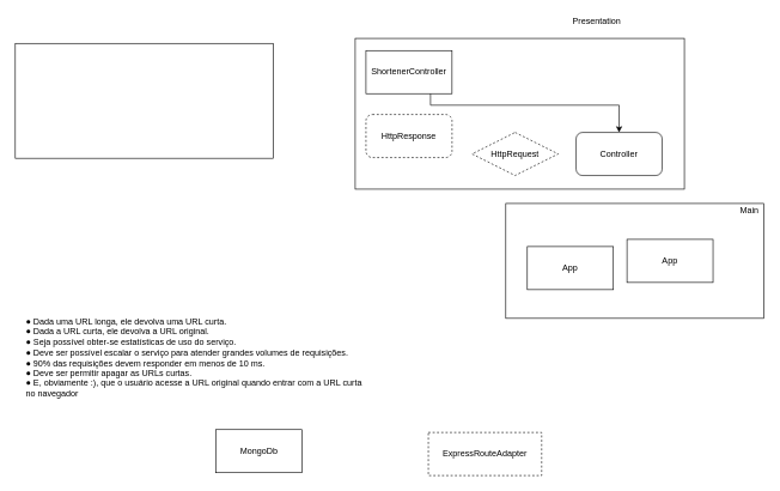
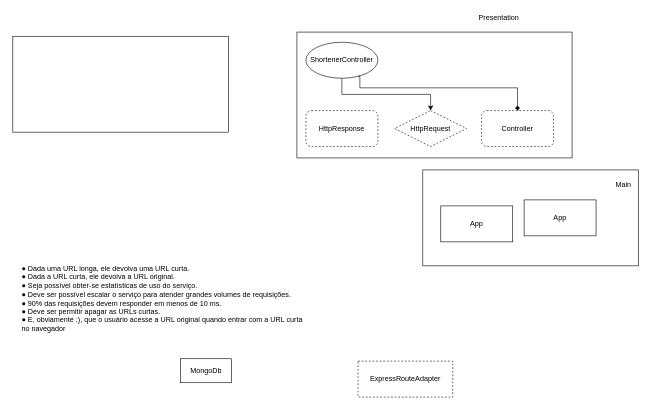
- <mxCell id="13" value="ShortenerController" style="rounded=0;whiteSpace=wrap;html=1;glass=0;strokeColor=#000000;fillColor=none;" vertex="1" parent="1"><mxGeometry x="509" y="70" width="120" height="60" as="geometry" /></mxCell>
+ <mxCell id="13" value="ShortenerController" style="ellipse;whiteSpace=wrap;html=1;glass=0;strokeColor=#000000;fillColor=none;" vertex="1" parent="1"><mxGeometry x="509" y="70" width="120" height="60" as="geometry" /></mxCell>
+ <mxCell id="11" style="edgeStyle=orthogonalEdgeStyle;rounded=0;orthogonalLoop=1;jettySize=auto;html=1;exitX=0.5;exitY=1;exitDx=0;exitDy=0;entryX=0.5;entryY=0;entryDx=0;entryDy=0;" edge="1" parent="1" source="13" target="15"><mxGeometry relative="1" as="geometry" /></mxCell>
- <mxCell id="12" style="edgeStyle=orthogonalEdgeStyle;rounded=0;orthogonalLoop=1;jettySize=auto;html=1;exitX=0.75;exitY=1;exitDx=0;exitDy=0;entryX=0.5;entryY=0;entryDx=0;entryDy=0;" edge="1" parent="1" source="13" target="16"><mxGeometry relative="1" as="geometry"><Array as="points"><mxPoint x="599" y="146" /><mxPoint x="862" y="146" /></Array></mxGeometry></mxCell>
+ <mxCell id="12" style="edgeStyle=orthogonalEdgeStyle;rounded=0;orthogonalLoop=1;jettySize=auto;html=1;exitX=0.75;exitY=1;exitDx=0;exitDy=0;entryX=0.5;entryY=0;entryDx=0;entryDy=0;endArrow=diamond;" edge="1" parent="1" source="13" target="16"><mxGeometry relative="1" as="geometry"><Array as="points"><mxPoint x="599" y="146" /><mxPoint x="862" y="146" /></Array></mxGeometry></mxCell>
- <mxCell id="14" value="HttpResponse" style="rounded=1;whiteSpace=wrap;html=1;glass=0;strokeColor=#000000;fillColor=none;dashed=1;" vertex="1" parent="1"><mxGeometry x="509" y="159" width="120" height="60" as="geometry" /></mxCell>
+ <mxCell id="14" value="HttpResponse" style="rounded=1;whiteSpace=wrap;html=1;glass=0;strokeColor=#000000;fillColor=none;dashed=1;" vertex="1" parent="1"><mxGeometry x="509" y="184" width="120" height="60" as="geometry" /></mxCell>
- <mxCell id="16" value="Controller" style="rounded=1;whiteSpace=wrap;html=1;glass=0;strokeColor=#000000;fillColor=none;dashed=0;" vertex="1" parent="1"><mxGeometry x="802" y="184" width="120" height="60" as="geometry" /></mxCell>
+ <mxCell id="16" value="Controller" style="rounded=1;whiteSpace=wrap;html=1;glass=0;strokeColor=#000000;fillColor=none;dashed=1;" vertex="1" parent="1"><mxGeometry x="802" y="184" width="120" height="60" as="geometry" /></mxCell>
- <mxCell id="5" value="Main" style="text;html=1;strokeColor=none;fillColor=none;align=center;verticalAlign=middle;whiteSpace=wrap;rounded=0;" vertex="1" parent="1"><mxGeometry x="1024" y="283" width="40" height="20" as="geometry" /></mxCell>
+ <mxCell id="5" value="Main" style="text;html=1;strokeColor=none;fillColor=none;align=center;verticalAlign=middle;whiteSpace=wrap;rounded=0;" vertex="1" parent="1"><mxGeometry x="1019" y="298" width="40" height="20" as="geometry" /></mxCell>
- <mxCell id="9" value="MongoDb" style="rounded=0;whiteSpace=wrap;html=1;glass=0;strokeColor=#000000;fillColor=none;" vertex="1" parent="1"><mxGeometry x="300" y="598" width="120" height="60" as="geometry" /></mxCell>
+ <mxCell id="9" value="MongoDb" style="rounded=0;whiteSpace=wrap;html=1;glass=0;strokeColor=#000000;fillColor=none;" vertex="1" parent="1"><mxGeometry x="300" y="598" width="85" height="40" as="geometry" /></mxCell>
